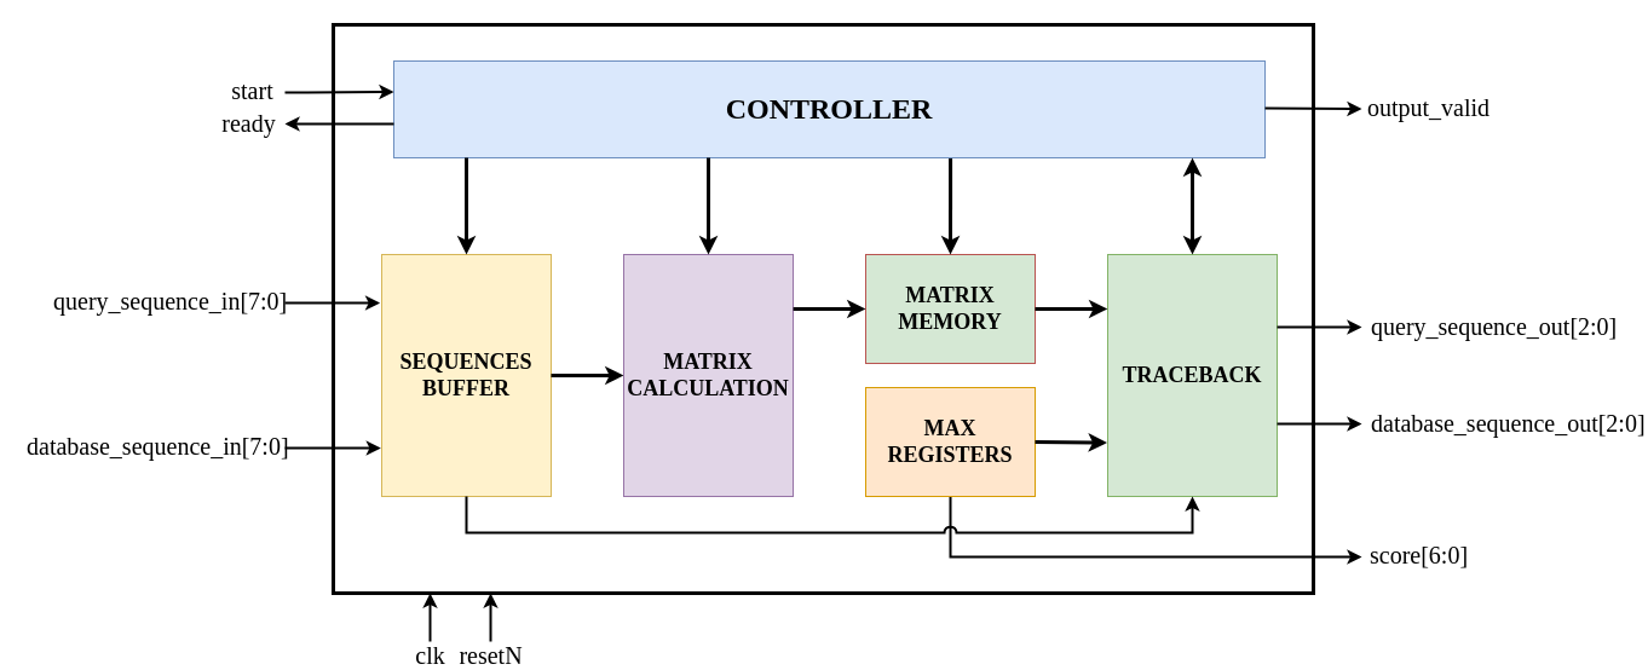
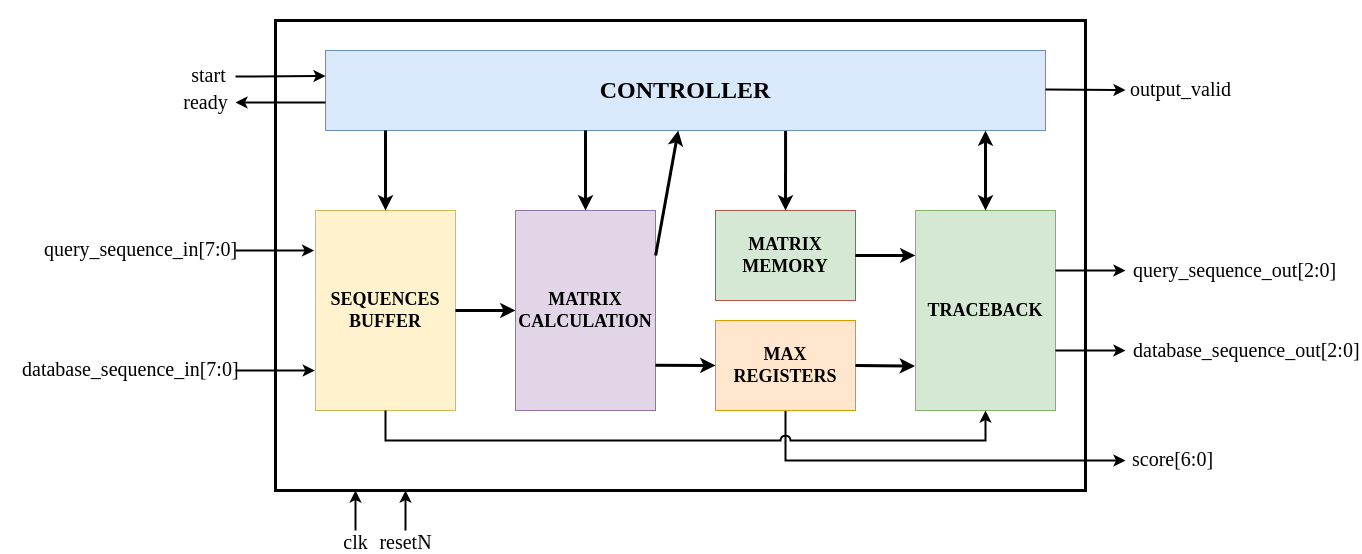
- <mxCell id="25" value="" style="endArrow=classic;html=1;rounded=0;exitX=1.001;exitY=0.225;exitDx=0;exitDy=0;strokeWidth=3;startArrow=none;startFill=0;entryX=0;entryY=0.5;entryDx=0;entryDy=0;exitPerimeter=0;" edge="1" parent="1" source="12" target="5"><mxGeometry width="50" height="50" relative="1" as="geometry"><mxPoint x="655" y="309.41" as="sourcePoint" /><mxPoint x="715" y="309" as="targetPoint" /></mxGeometry></mxCell>
+ <mxCell id="25" value="" style="endArrow=classic;html=1;rounded=0;exitX=1.001;exitY=0.225;exitDx=0;exitDy=0;strokeWidth=3;startArrow=none;startFill=0;exitPerimeter=0;" edge="1" parent="1" source="12" target="3"><mxGeometry width="50" height="50" relative="1" as="geometry"><mxPoint x="655" y="309.41" as="sourcePoint" /><mxPoint x="715" y="309" as="targetPoint" /></mxGeometry></mxCell>
+ <mxCell id="33" value="" style="endArrow=classic;html=1;rounded=0;exitX=1;exitY=0.774;exitDx=0;exitDy=0;strokeWidth=3;startArrow=none;startFill=0;entryX=0;entryY=0.5;entryDx=0;entryDy=0;exitPerimeter=0;" edge="1" parent="1" source="12" target="32"><mxGeometry width="50" height="50" relative="1" as="geometry"><mxPoint x="665" y="265" as="sourcePoint" /><mxPoint x="725" y="265" as="targetPoint" /></mxGeometry></mxCell>
